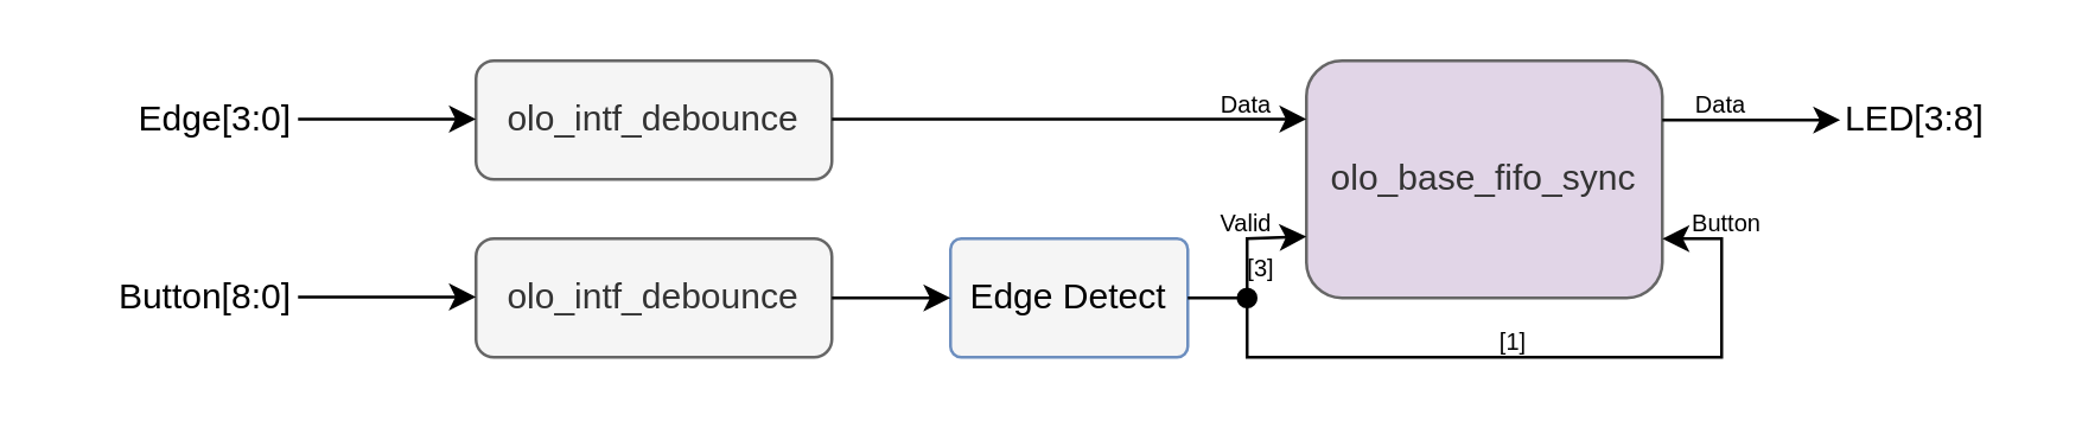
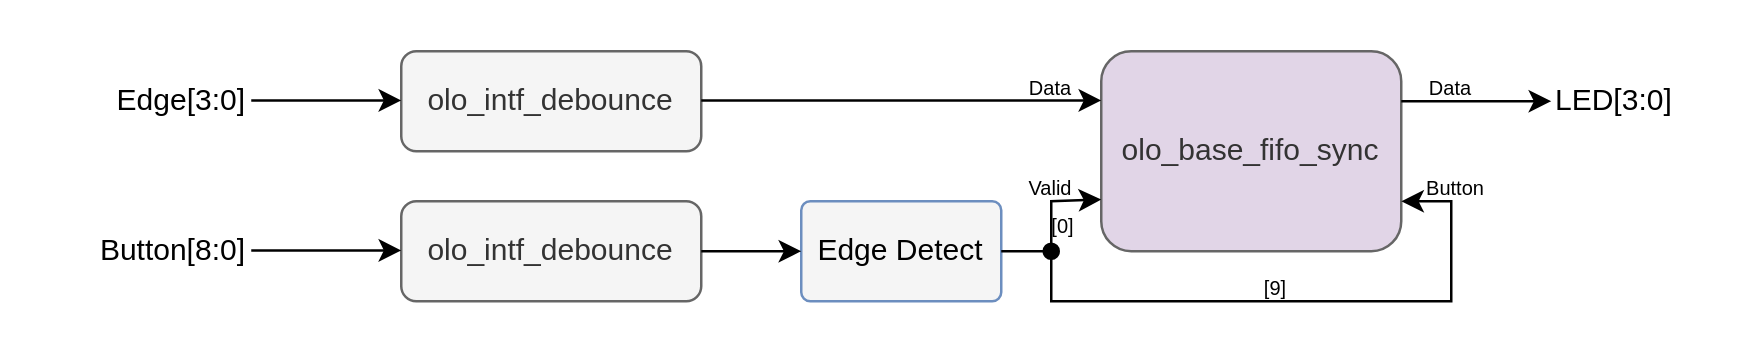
- <mxCell id="9" value="LED[3:8]" style="text;html=1;align=left;verticalAlign=middle;whiteSpace=wrap;rounded=0;" vertex="1" parent="1"><mxGeometry x="620" y="30" width="60" height="20" as="geometry" /></mxCell>
+ <mxCell id="9" value="LED[3:0]" style="text;html=1;align=left;verticalAlign=middle;whiteSpace=wrap;rounded=0;" vertex="1" parent="1"><mxGeometry x="620" y="30" width="60" height="20" as="geometry" /></mxCell>
- <mxCell id="17" value="[3]" style="text;html=1;align=center;verticalAlign=middle;whiteSpace=wrap;rounded=0;fontSize=8;" vertex="1" parent="1"><mxGeometry x="405" y="85" width="40" height="10" as="geometry" /></mxCell>
+ <mxCell id="17" value="[0]" style="text;html=1;align=center;verticalAlign=middle;whiteSpace=wrap;rounded=0;fontSize=8;" vertex="1" parent="1"><mxGeometry x="405" y="85" width="40" height="10" as="geometry" /></mxCell>
- <mxCell id="20" value="[1]" style="text;html=1;align=center;verticalAlign=middle;whiteSpace=wrap;rounded=0;fontSize=8;" vertex="1" parent="1"><mxGeometry x="490" y="110" width="40" height="10" as="geometry" /></mxCell>
+ <mxCell id="20" value="[9]" style="text;html=1;align=center;verticalAlign=middle;whiteSpace=wrap;rounded=0;fontSize=8;" vertex="1" parent="1"><mxGeometry x="490" y="110" width="40" height="10" as="geometry" /></mxCell>
